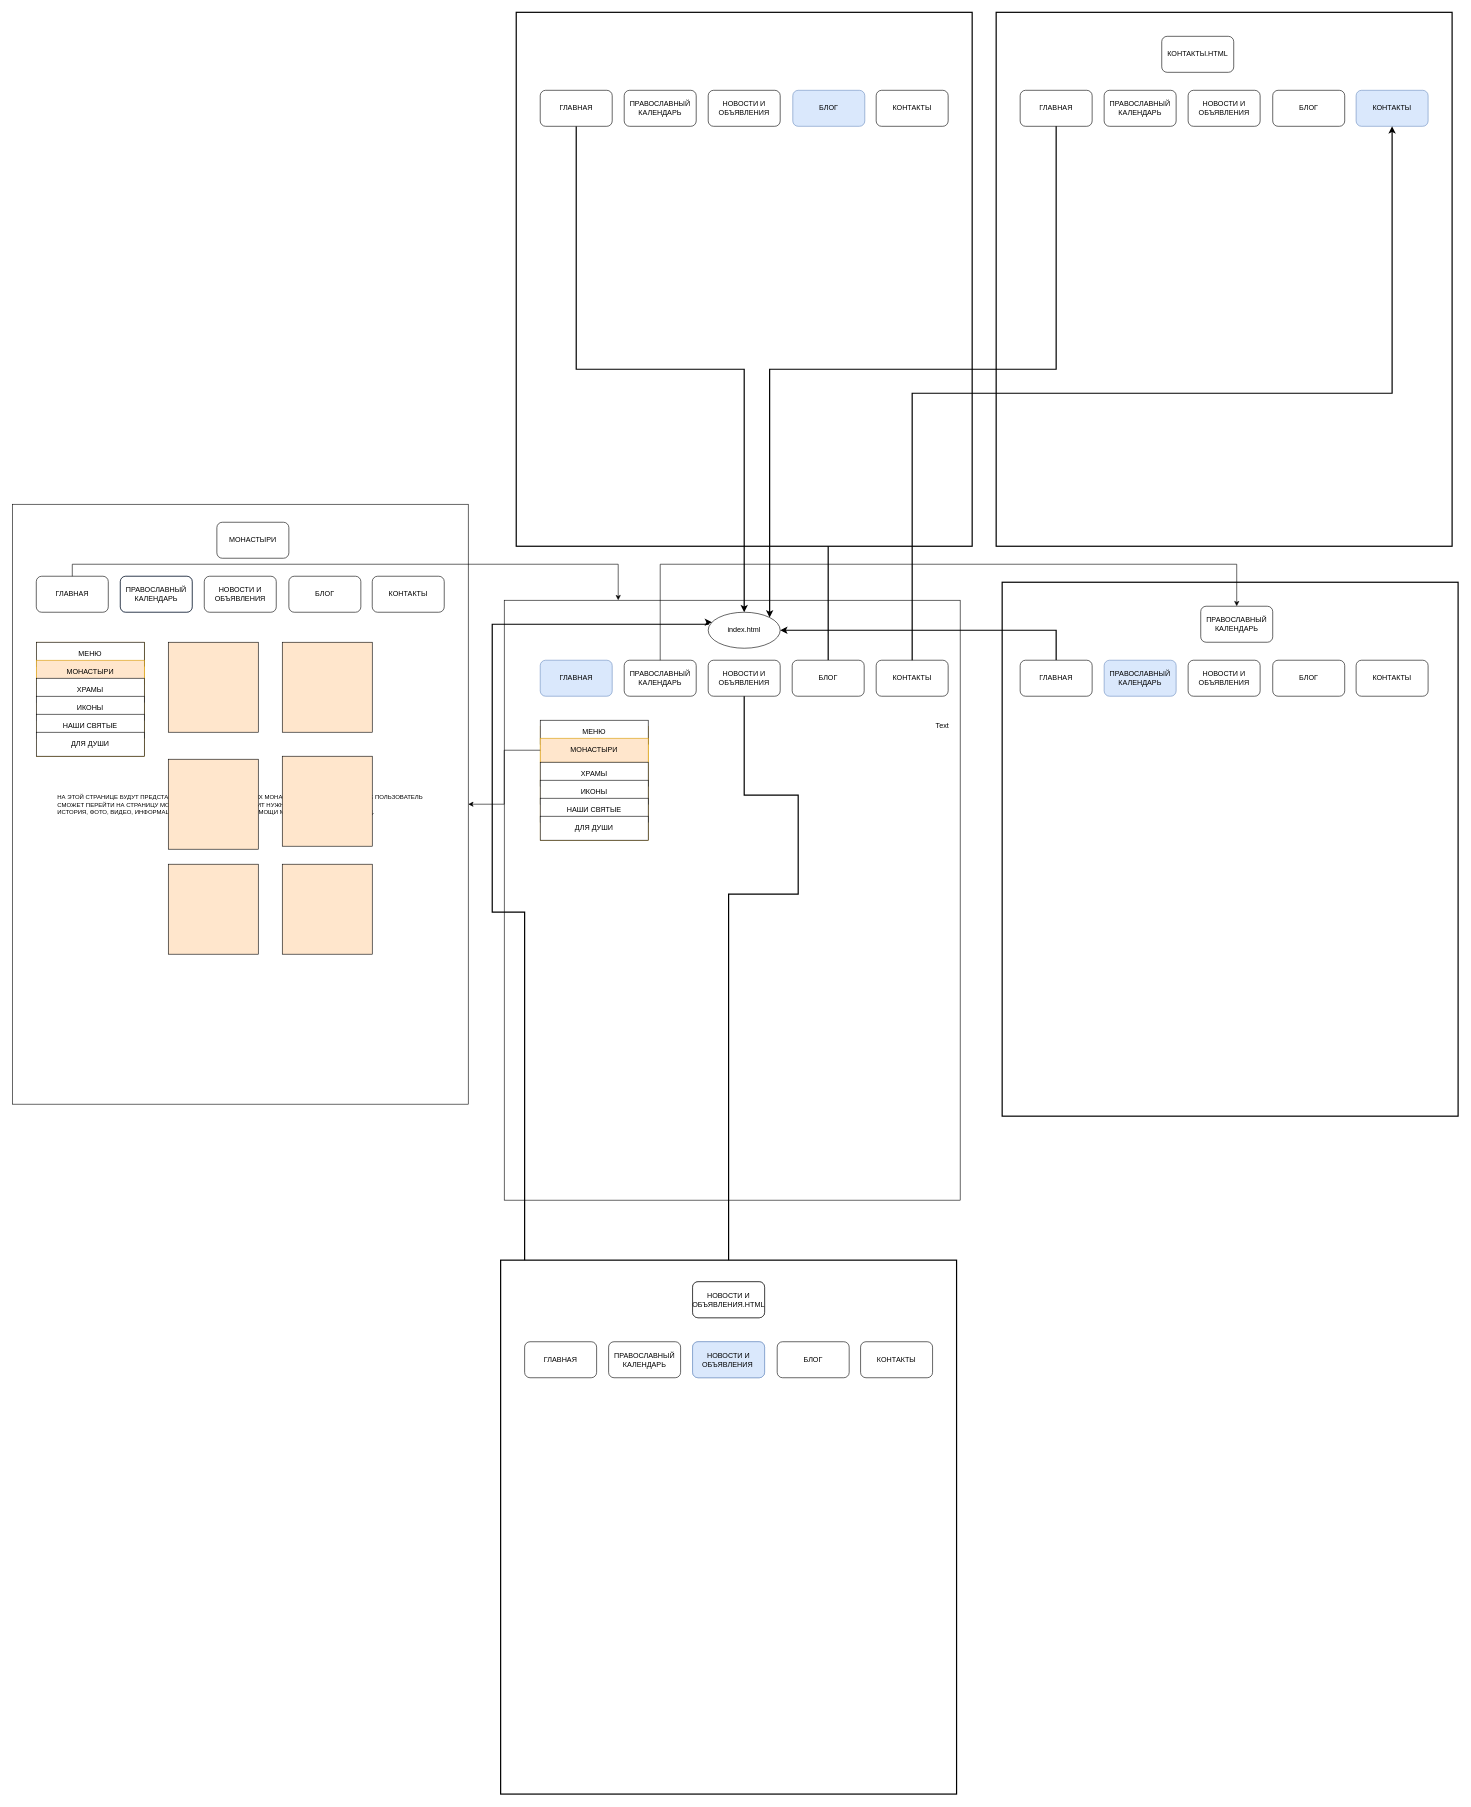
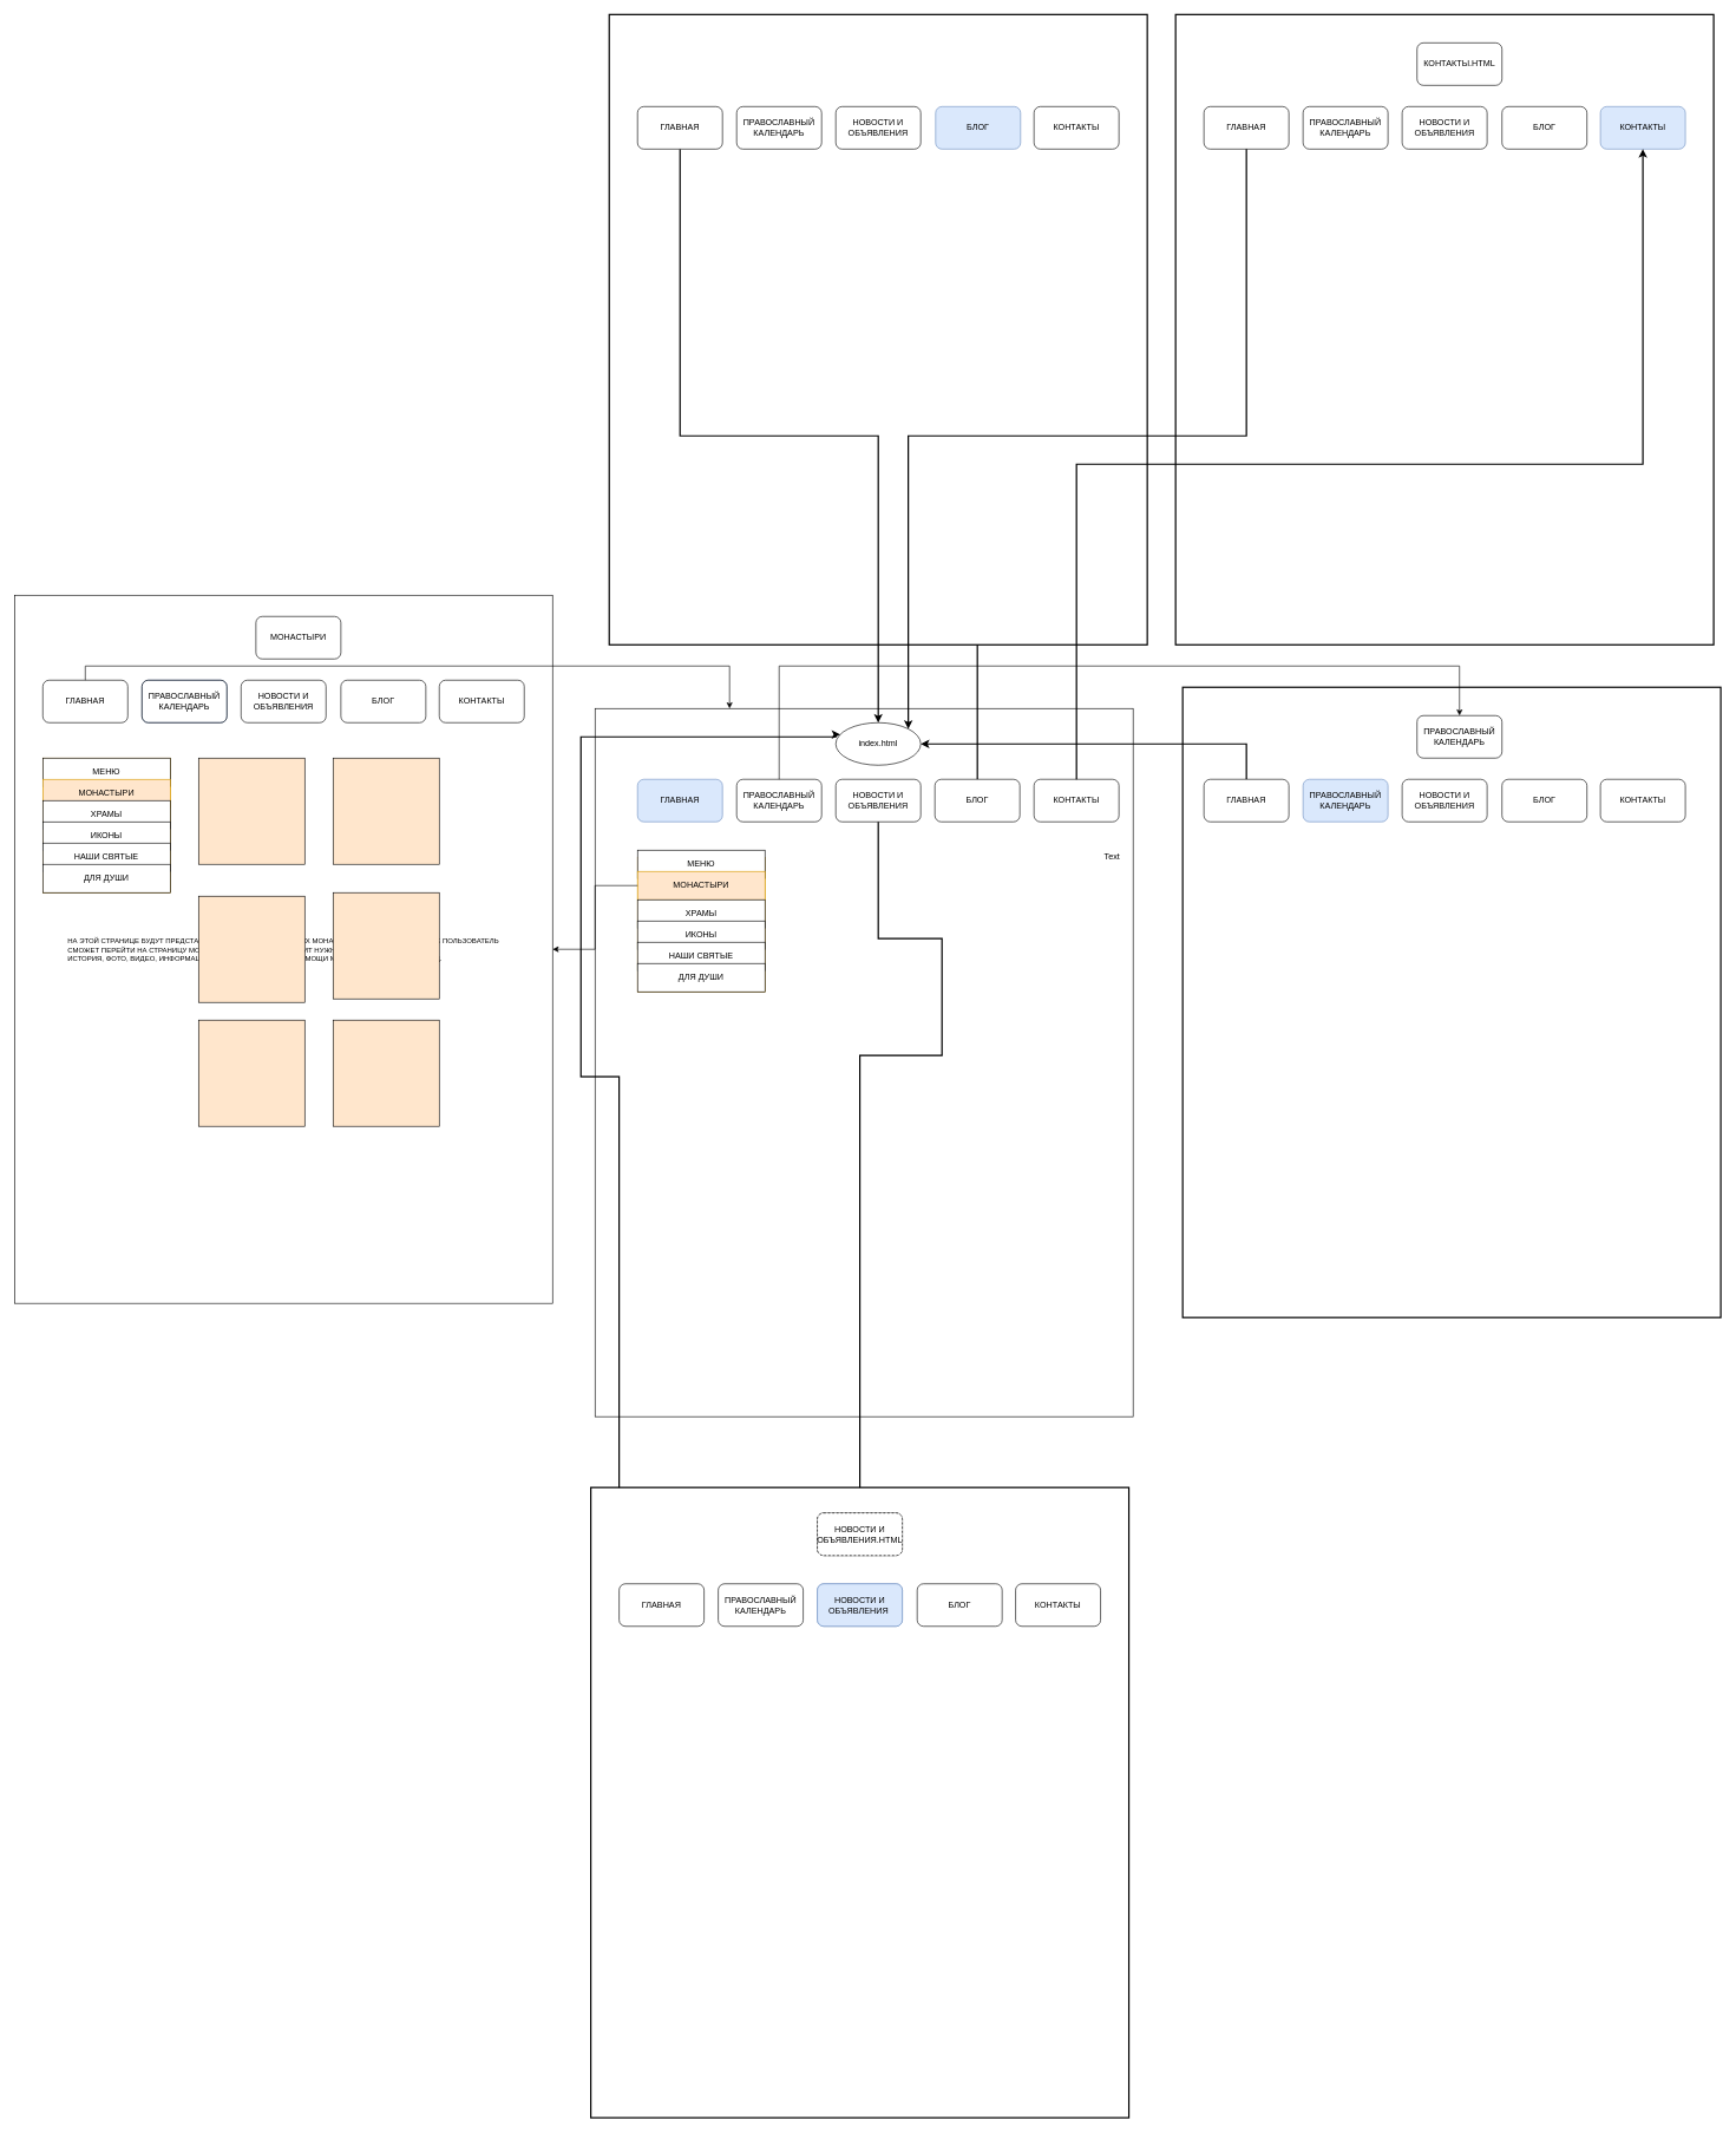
- <mxCell id="14" value="КОНТАКТЫ.HTML" style="rounded=1;whiteSpace=wrap;html=1;" parent="1" vertex="1"><mxGeometry x="1936" y="60" width="120" height="60" as="geometry" /></mxCell>
+ <mxCell id="14" value="КОНТАКТЫ.HTML" style="rounded=1;whiteSpace=wrap;html=1;" parent="1" vertex="1"><mxGeometry x="2001" y="60" width="120" height="60" as="geometry" /></mxCell>
- <mxCell id="41" value="НОВОСТИ И ОБЪЯВЛЕНИЯ.HTML" style="rounded=1;whiteSpace=wrap;html=1;" vertex="1" parent="1"><mxGeometry x="1154" y="2136" width="120" height="60" as="geometry" /></mxCell>
+ <mxCell id="41" value="НОВОСТИ И ОБЪЯВЛЕНИЯ.HTML" style="rounded=1;whiteSpace=wrap;html=1;dashed=1;" vertex="1" parent="1"><mxGeometry x="1154" y="2136" width="120" height="60" as="geometry" /></mxCell>
